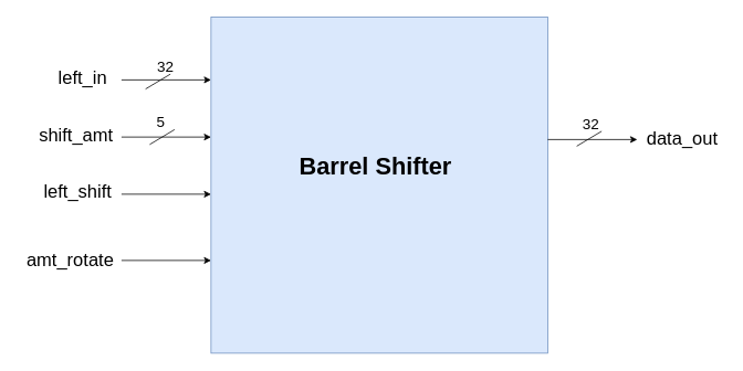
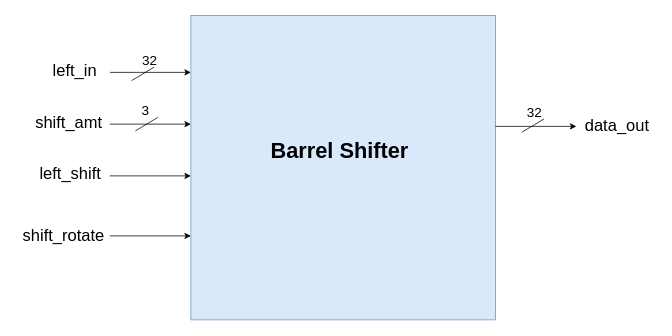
- <mxCell id="18" value="&lt;font style=&quot;font-size: 18px;&quot;&gt;5&lt;/font&gt;" style="text;html=1;align=center;verticalAlign=middle;resizable=0;points=[];autosize=1;strokeColor=none;fillColor=none;" vertex="1" parent="1"><mxGeometry x="179" y="130" width="28" height="34" as="geometry" /></mxCell>
+ <mxCell id="18" value="&lt;font style=&quot;font-size: 18px;&quot;&gt;3&lt;/font&gt;" style="text;html=1;align=center;verticalAlign=middle;resizable=0;points=[];autosize=1;strokeColor=none;fillColor=none;" vertex="1" parent="1"><mxGeometry x="179" y="130" width="28" height="34" as="geometry" /></mxCell>
- <mxCell id="15" value="&lt;font style=&quot;font-size: 22px;&quot;&gt;amt_rotate&lt;/font&gt;" style="text;html=1;align=center;verticalAlign=middle;resizable=0;points=[];autosize=1;strokeColor=none;fillColor=none;" vertex="1" parent="1"><mxGeometry x="20" y="295" width="127" height="38" as="geometry" /></mxCell>
+ <mxCell id="15" value="&lt;font style=&quot;font-size: 22px;&quot;&gt;shift_rotate&lt;/font&gt;" style="text;html=1;align=center;verticalAlign=middle;resizable=0;points=[];autosize=1;strokeColor=none;fillColor=none;" vertex="1" parent="1"><mxGeometry x="20" y="295" width="127" height="38" as="geometry" /></mxCell>
